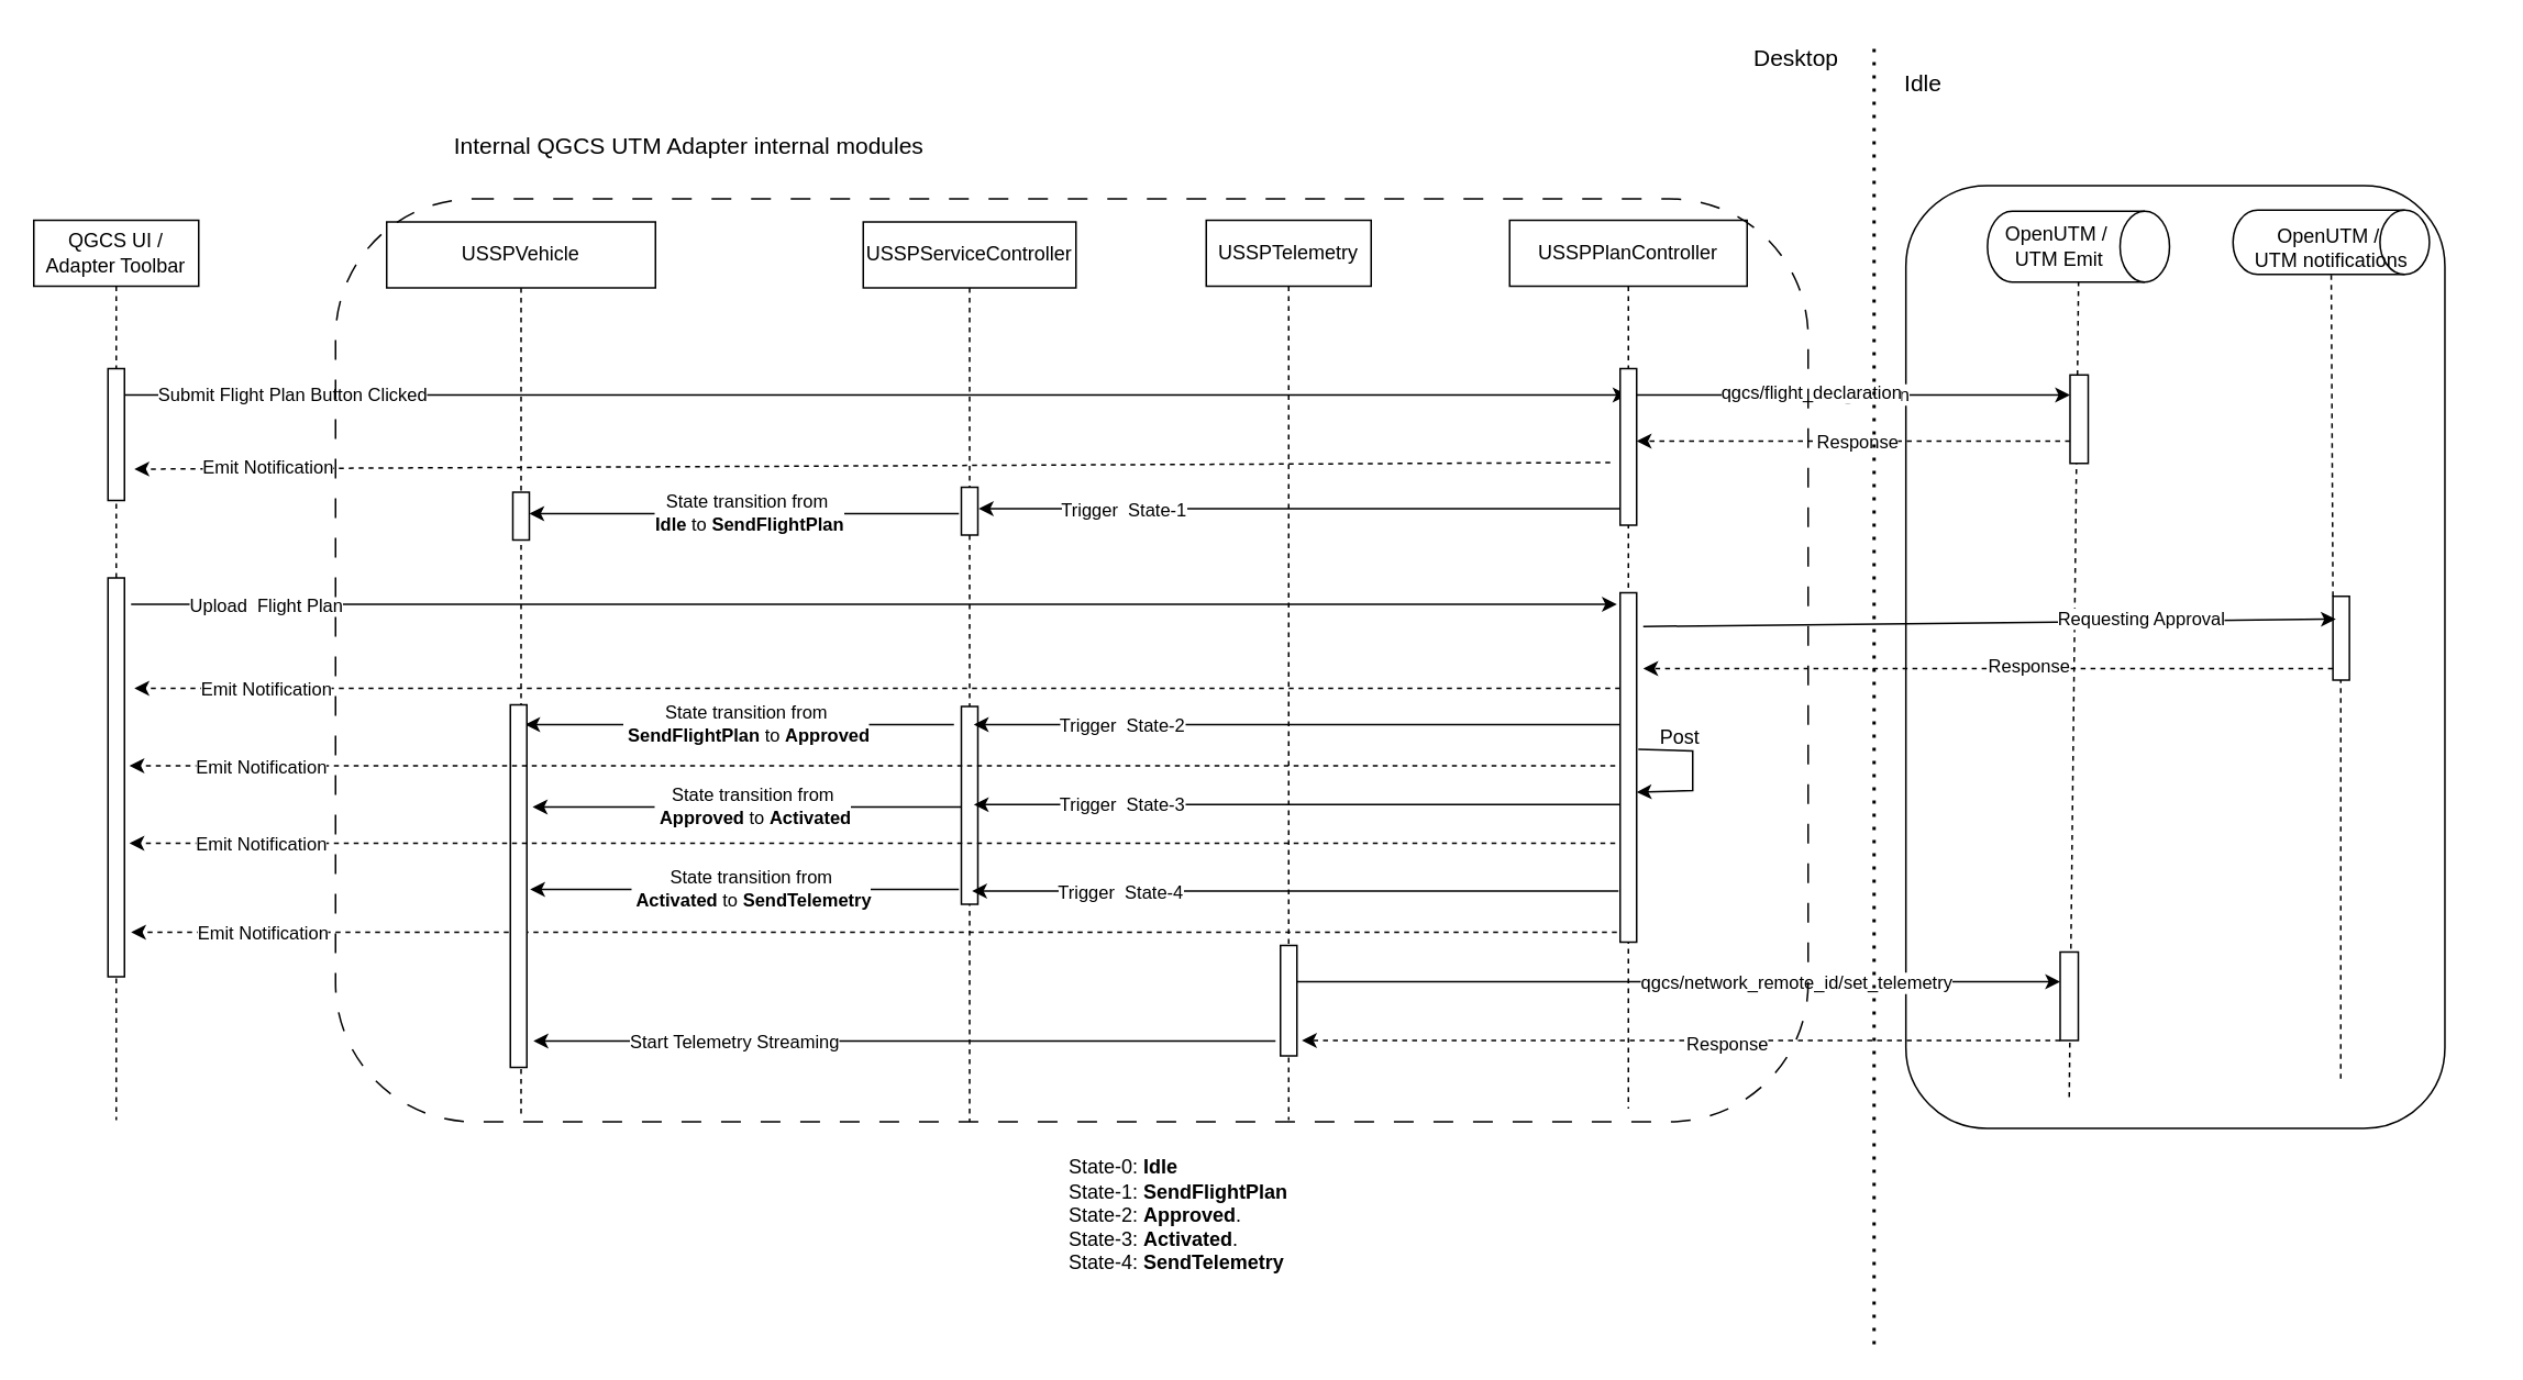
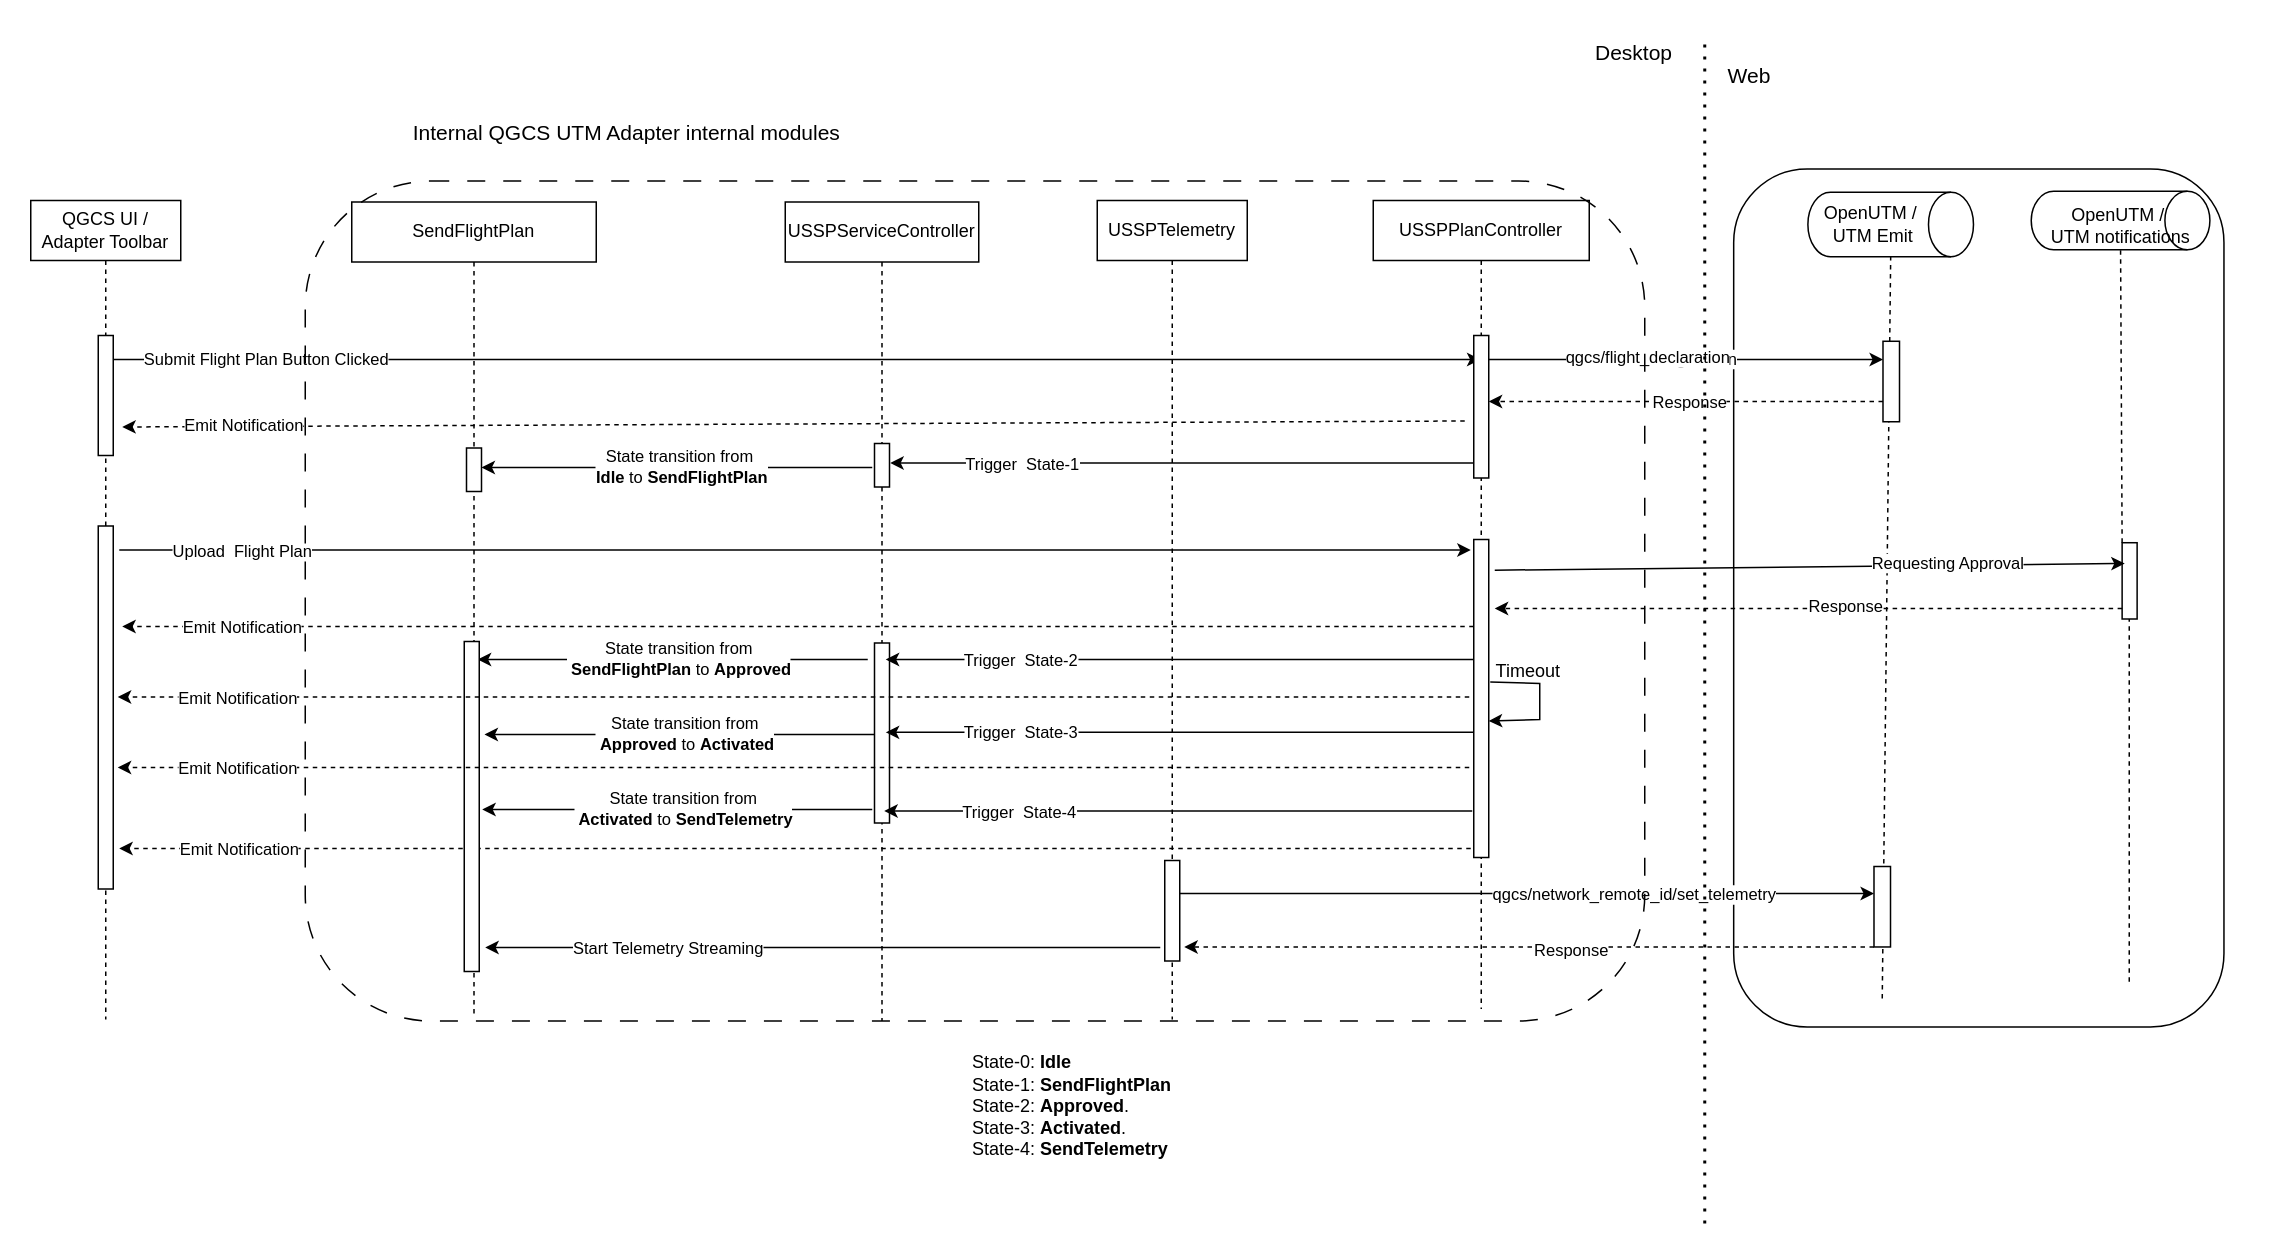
- <mxCell id="84" value="&lt;font style=&quot;font-size: 14px;&quot;&gt;Idle&lt;/font&gt;" style="text;html=1;strokeColor=none;fillColor=none;align=center;verticalAlign=middle;whiteSpace=wrap;rounded=0;" vertex="1" parent="1"><mxGeometry x="1136" y="35" width="60" height="30" as="geometry" /></mxCell>
+ <mxCell id="84" value="&lt;font style=&quot;font-size: 14px;&quot;&gt;Web&lt;/font&gt;" style="text;html=1;strokeColor=none;fillColor=none;align=center;verticalAlign=middle;whiteSpace=wrap;rounded=0;" vertex="1" parent="1"><mxGeometry x="1136" y="35" width="60" height="30" as="geometry" /></mxCell>
- <mxCell id="15" value="USSPVehicle" style="shape=umlLifeline;perimeter=lifelinePerimeter;whiteSpace=wrap;html=1;container=1;collapsible=0;recursiveResize=0;outlineConnect=0;" parent="1" vertex="1"><mxGeometry x="234" y="134" width="163" height="543" as="geometry" /></mxCell>
+ <mxCell id="15" value="SendFlightPlan" style="shape=umlLifeline;perimeter=lifelinePerimeter;whiteSpace=wrap;html=1;container=1;collapsible=0;recursiveResize=0;outlineConnect=0;" parent="1" vertex="1"><mxGeometry x="234" y="134" width="163" height="543" as="geometry" /></mxCell>
- <mxCell id="72" value="Post" style="text;html=1;align=center;verticalAlign=middle;resizable=0;points=[];autosize=1;strokeColor=none;fillColor=none;" parent="64" vertex="1"><mxGeometry x="72" y="301" width="61" height="26" as="geometry" /></mxCell>
+ <mxCell id="72" value="Timeout" style="text;html=1;align=center;verticalAlign=middle;resizable=0;points=[];autosize=1;strokeColor=none;fillColor=none;" parent="64" vertex="1"><mxGeometry x="72" y="301" width="61" height="26" as="geometry" /></mxCell>
